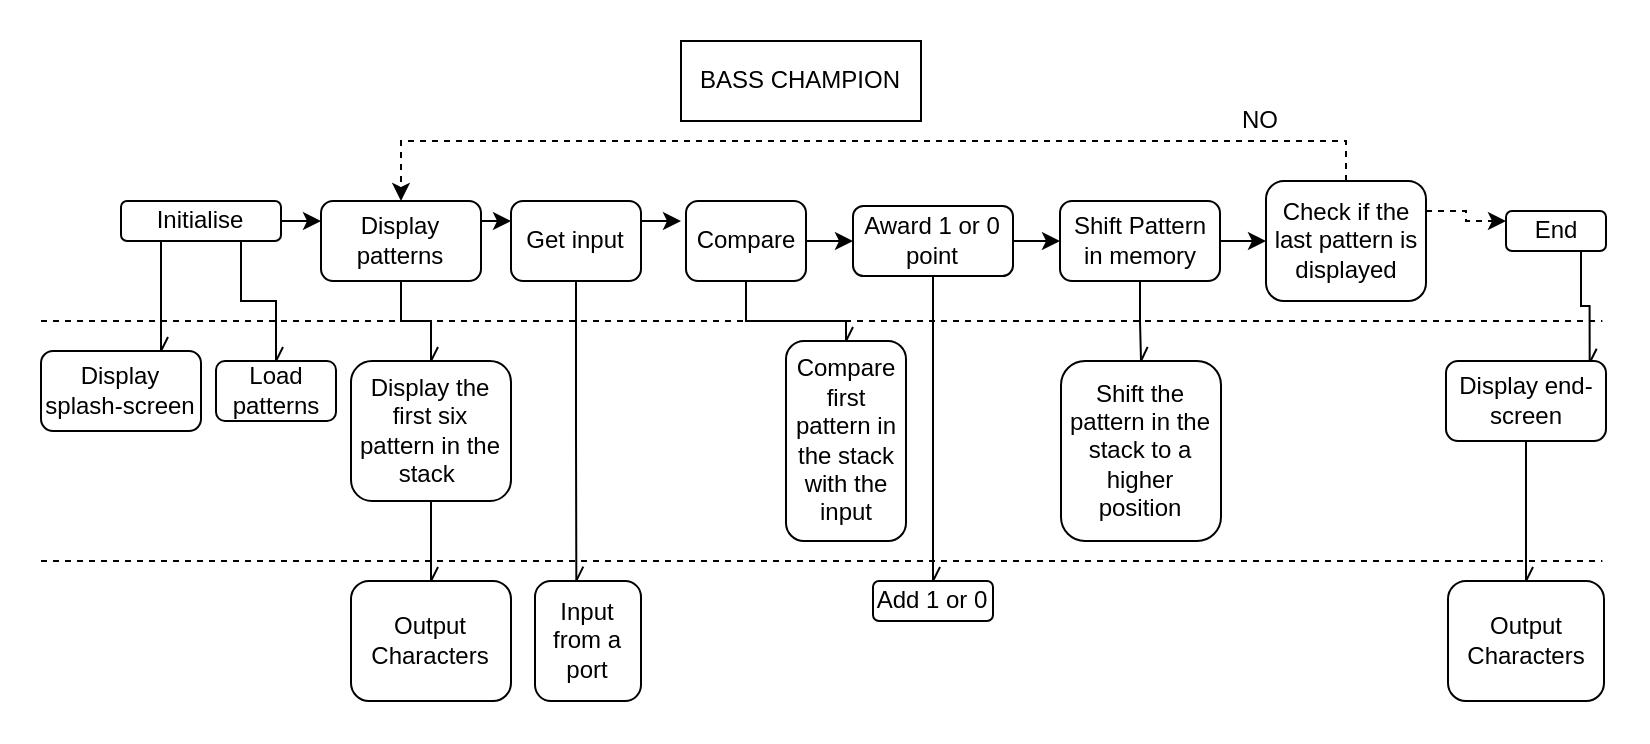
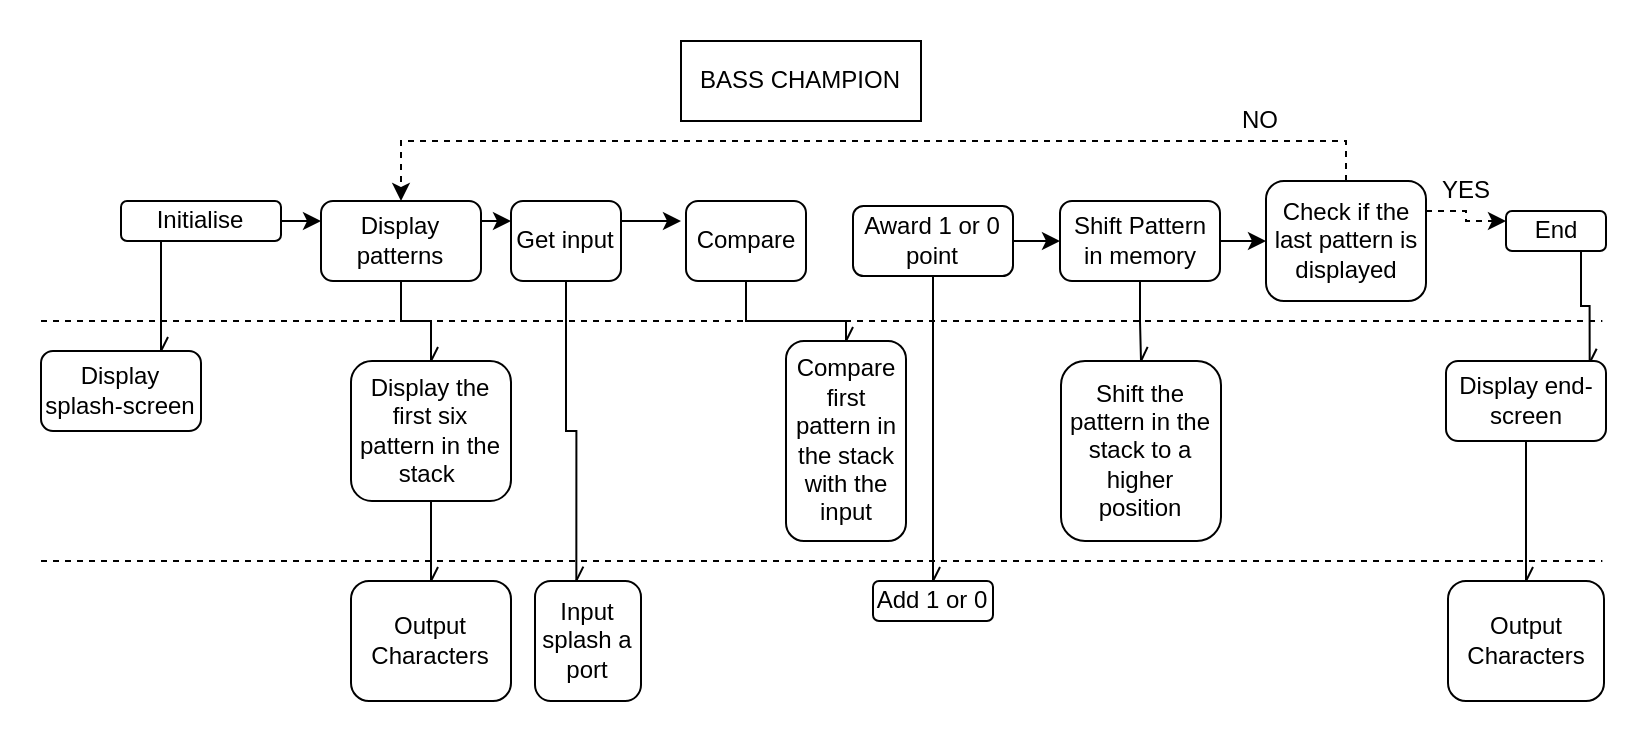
+ <mxCell id="24" value="YES" style="text;html=1;strokeColor=none;fillColor=none;align=center;verticalAlign=middle;whiteSpace=wrap;rounded=0;" vertex="1" parent="1"><mxGeometry x="712.5" y="85" width="40" height="20" as="geometry" /></mxCell>
- <mxCell id="15" value="Get input" style="rounded=1;whiteSpace=wrap;html=1;" vertex="1" parent="1"><mxGeometry x="255" y="100" width="65" height="40" as="geometry" /></mxCell>
+ <mxCell id="15" value="Get input" style="rounded=1;whiteSpace=wrap;html=1;" vertex="1" parent="1"><mxGeometry x="255" y="100" width="55" height="40" as="geometry" /></mxCell>
- <mxCell id="30" style="edgeStyle=orthogonalEdgeStyle;rounded=0;orthogonalLoop=1;jettySize=auto;html=1;exitX=1;exitY=0.5;exitDx=0;exitDy=0;endArrow=classic;endFill=1;" edge="1" parent="1" source="32" target="18"><mxGeometry relative="1" as="geometry"><mxPoint x="420" y="120" as="targetPoint" /></mxGeometry></mxCell>
- <mxCell id="5" style="edgeStyle=orthogonalEdgeStyle;rounded=0;orthogonalLoop=1;jettySize=auto;html=1;exitX=0.75;exitY=1;exitDx=0;exitDy=0;endArrow=openAsync;endFill=0;" edge="1" parent="1" source="6" target="29"><mxGeometry relative="1" as="geometry" /></mxCell>
- <mxCell id="29" value="Load patterns" style="rounded=1;whiteSpace=wrap;html=1;" vertex="1" parent="1"><mxGeometry x="107.5" y="180" width="60" height="30" as="geometry" /></mxCell>
- <mxCell id="36" value="Input from a port" style="rounded=1;whiteSpace=wrap;html=1;" vertex="1" parent="1"><mxGeometry x="267" y="290" width="53" height="60" as="geometry" /></mxCell>
+ <mxCell id="36" value="Input splash a port" style="rounded=1;whiteSpace=wrap;html=1;" vertex="1" parent="1"><mxGeometry x="267" y="290" width="53" height="60" as="geometry" /></mxCell>
